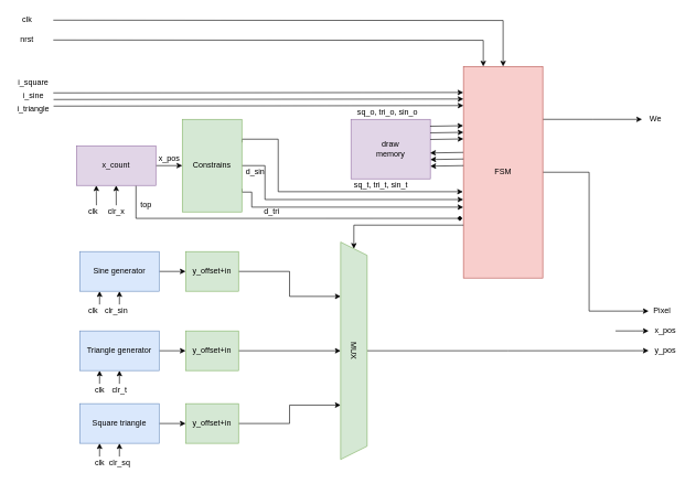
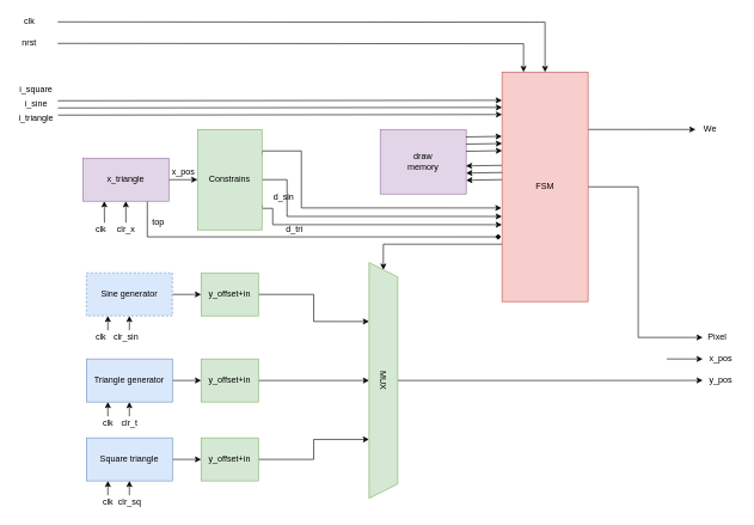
- <mxCell id="67" value="sq_o, tri_o, sin_o" style="text;html=1;align=center;verticalAlign=middle;resizable=0;points=[];autosize=1;strokeColor=none;fillColor=none;" parent="1" vertex="1"><mxGeometry x="530" y="160" width="110" height="20" as="geometry" /></mxCell>
- <mxCell id="31" value="x_count" style="rounded=0;whiteSpace=wrap;html=1;fillColor=#e1d5e7;strokeColor=#9673a6;" parent="1" vertex="1"><mxGeometry x="115" y="220" width="120" height="60" as="geometry" /></mxCell>
+ <mxCell id="31" value="x_triangle" style="rounded=0;whiteSpace=wrap;html=1;fillColor=#e1d5e7;strokeColor=#9673a6;" parent="1" vertex="1"><mxGeometry x="115" y="220" width="120" height="60" as="geometry" /></mxCell>
- <mxCell id="68" value="d_sin" style="text;html=1;align=center;verticalAlign=middle;resizable=0;points=[];autosize=1;strokeColor=none;fillColor=none;" parent="1" vertex="1"><mxGeometry x="365" y="250" width="40" height="20" as="geometry" /></mxCell>
+ <mxCell id="68" value="d_sin" style="text;html=1;align=center;verticalAlign=middle;resizable=0;points=[];autosize=1;strokeColor=none;fillColor=none;" parent="1" vertex="1"><mxGeometry x="375" y="265" width="40" height="20" as="geometry" /></mxCell>
- <mxCell id="66" value="sq_t, tri_t, sin_t" style="text;html=1;align=center;verticalAlign=middle;resizable=0;points=[];autosize=1;strokeColor=none;fillColor=none;" parent="1" vertex="1"><mxGeometry x="525" y="270" width="100" height="20" as="geometry" /></mxCell>
- <mxCell id="10" value="Sine generator" style="rounded=0;whiteSpace=wrap;html=1;fillColor=#dae8fc;strokeColor=#6c8ebf;" parent="1" vertex="1"><mxGeometry x="120" y="380" width="120" height="60" as="geometry" /></mxCell>
+ <mxCell id="10" value="Sine generator" style="rounded=0;whiteSpace=wrap;html=1;fillColor=#dae8fc;strokeColor=#6c8ebf;dashed=1;" parent="1" vertex="1"><mxGeometry x="120" y="380" width="120" height="60" as="geometry" /></mxCell>
